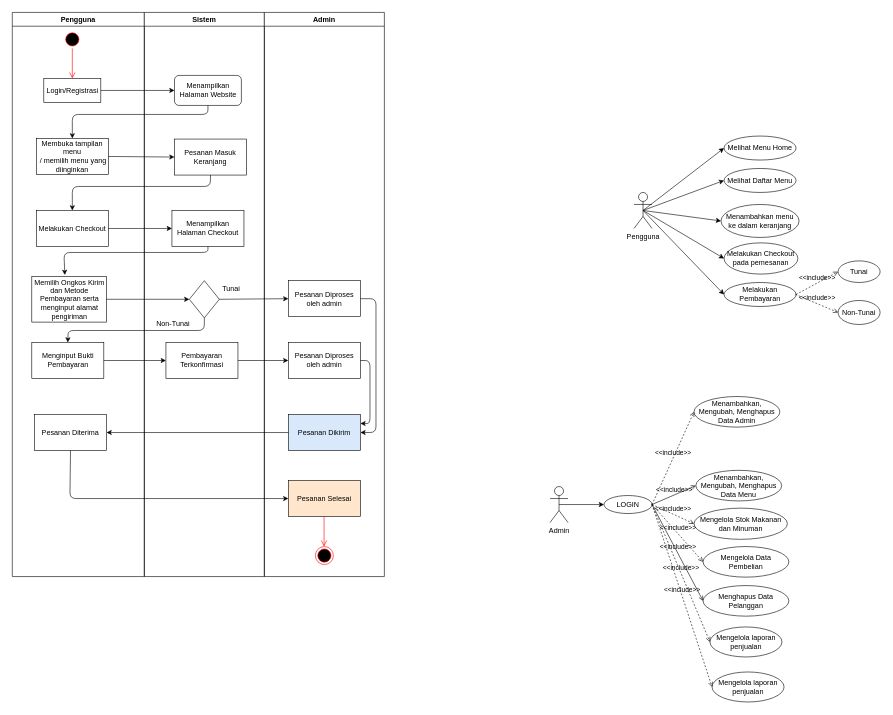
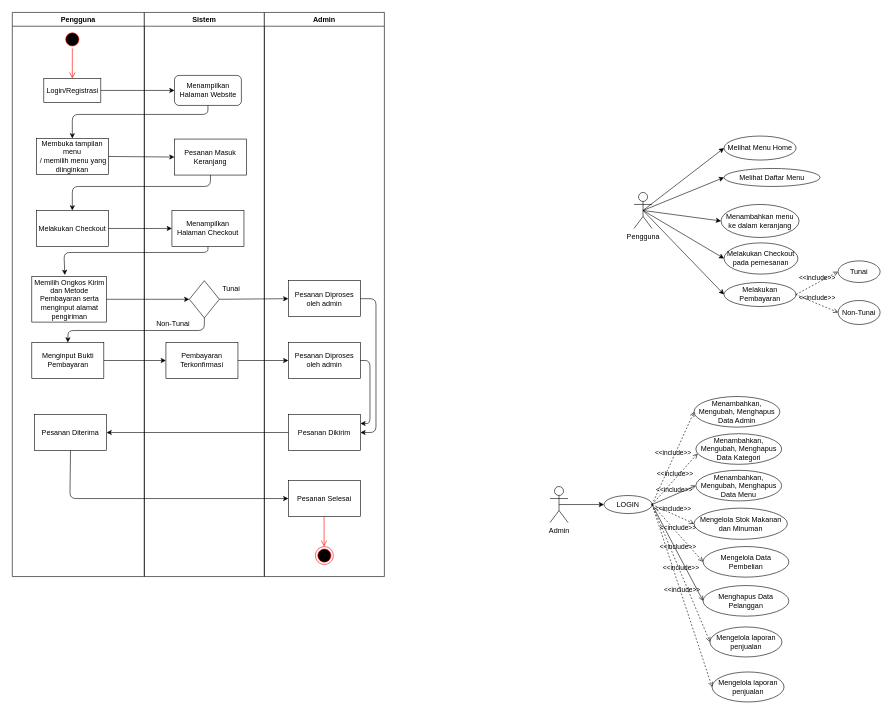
- <mxCell id="4" value="Melihat Daftar Menu" style="ellipse;whiteSpace=wrap;html=1;" parent="1" vertex="1"><mxGeometry x="1206" y="280" width="120" height="40" as="geometry" /></mxCell>
+ <mxCell id="4" value="Melihat Daftar Menu" style="ellipse;whiteSpace=wrap;html=1;" parent="1" vertex="1"><mxGeometry x="1206" y="280" width="160" height="30" as="geometry" /></mxCell>
- <mxCell id="41" value="Pesanan Dikirim" style="rounded=0;whiteSpace=wrap;html=1;fillColor=#dae8fc;" vertex="1" parent="38"><mxGeometry x="40" y="670" width="120" height="60" as="geometry" /></mxCell>
+ <mxCell id="41" value="Pesanan Dikirim" style="rounded=0;whiteSpace=wrap;html=1;" vertex="1" parent="38"><mxGeometry x="40" y="670" width="120" height="60" as="geometry" /></mxCell>
+ <mxCell id="60" value="Menambahkan, Mengubah, Menghapus Data Kategori" style="ellipse;whiteSpace=wrap;html=1;" vertex="1" parent="1"><mxGeometry x="1159" y="722" width="143" height="51" as="geometry" /></mxCell>
+ <mxCell id="14" value="&amp;lt;&amp;lt;include&amp;gt;&amp;gt;" style="edgeStyle=none;html=1;endArrow=open;verticalAlign=bottom;dashed=1;labelBackgroundColor=none;exitX=1;exitY=0.5;exitDx=0;exitDy=0;entryX=0.021;entryY=0.647;entryDx=0;entryDy=0;entryPerimeter=0;" parent="1" source="8" target="60" edge="1"><mxGeometry width="160" relative="1" as="geometry"><mxPoint x="1226" y="740" as="sourcePoint" /><mxPoint x="1156" as="targetPoint" y="750" /></mxGeometry></mxCell>
- <mxCell id="42" value="Pesanan Selesai" style="rounded=0;whiteSpace=wrap;html=1;fillColor=#ffe6cc;" vertex="1" parent="38"><mxGeometry x="40" y="780" width="120" height="60" as="geometry" /></mxCell>
+ <mxCell id="42" value="Pesanan Selesai" style="rounded=0;whiteSpace=wrap;html=1;" vertex="1" parent="38"><mxGeometry x="40" y="780" width="120" height="60" as="geometry" /></mxCell>
